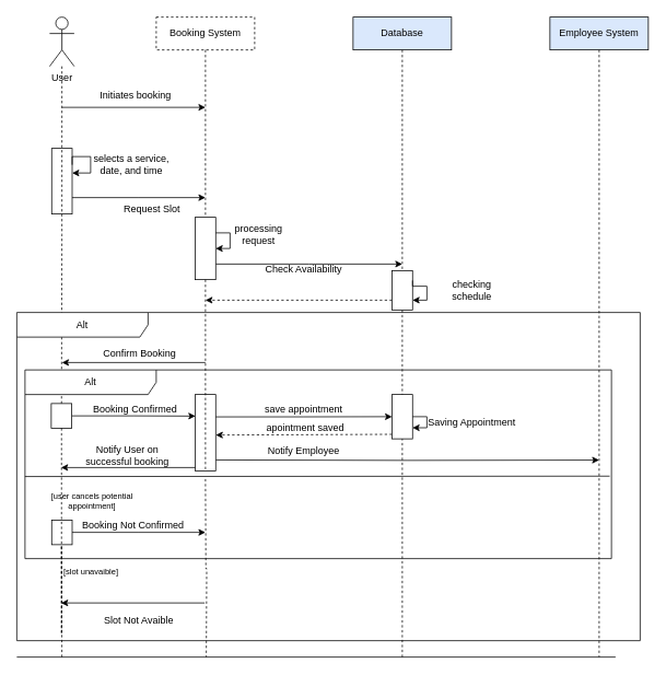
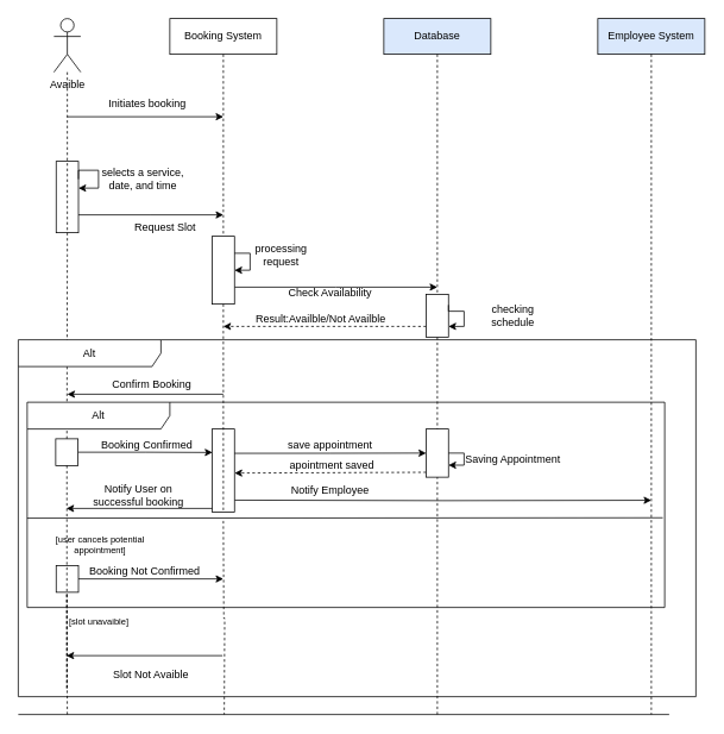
- <mxCell id="5" value="Booking System" style="rounded=0;whiteSpace=wrap;html=1;dashed=1;" vertex="1" parent="1"><mxGeometry x="190" y="20" width="120" height="40" as="geometry" /></mxCell>
+ <mxCell id="5" value="Booking System" style="rounded=0;whiteSpace=wrap;html=1;" vertex="1" parent="1"><mxGeometry x="190" y="20" width="120" height="40" as="geometry" /></mxCell>
- <mxCell id="3" value="User" style="shape=umlActor;verticalLabelPosition=bottom;verticalAlign=top;html=1;outlineConnect=0;" vertex="1" parent="1"><mxGeometry x="60" y="20" width="30" height="60" as="geometry" /></mxCell>
+ <mxCell id="3" value="Avaible" style="shape=umlActor;verticalLabelPosition=bottom;verticalAlign=top;html=1;outlineConnect=0;" vertex="1" parent="1"><mxGeometry x="60" y="20" width="30" height="60" as="geometry" /></mxCell>
+ <mxCell id="59" value="Result:Availble/Not Availble" style="text;html=1;strokeColor=none;fillColor=none;align=center;verticalAlign=middle;whiteSpace=wrap;rounded=0;" vertex="1" parent="1"><mxGeometry x="282" y="342" width="155" height="30" as="geometry" /></mxCell>
